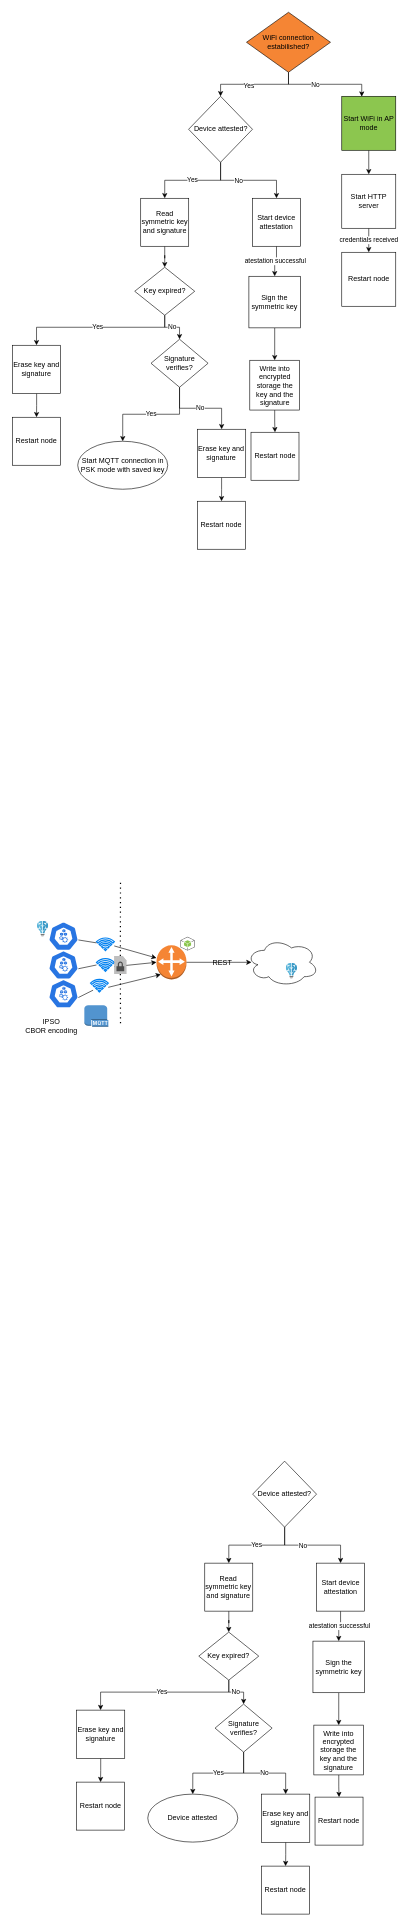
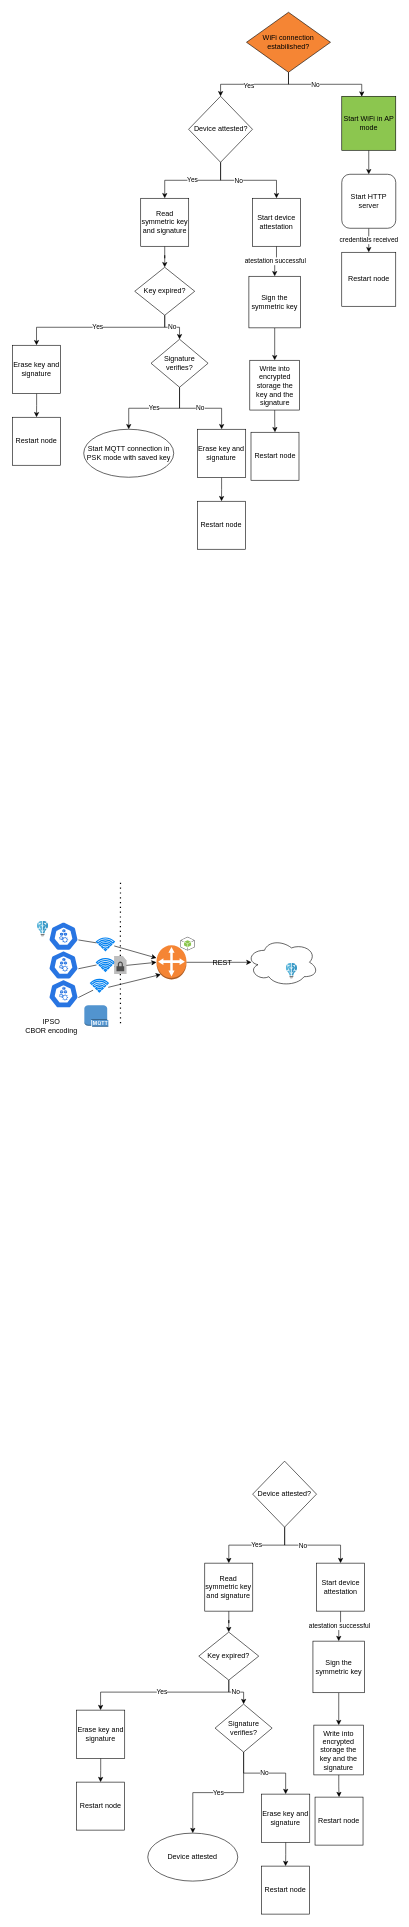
- <mxCell id="40" value="Start HTTP server" style="whiteSpace=wrap;html=1;aspect=fixed;" parent="1" vertex="1"><mxGeometry x="568.8" y="290" width="90" height="90" as="geometry" /></mxCell>
+ <mxCell id="40" value="Start HTTP server" style="whiteSpace=wrap;html=1;aspect=fixed;rounded=1;" parent="1" vertex="1"><mxGeometry x="568.8" y="290" width="90" height="90" as="geometry" /></mxCell>
- <mxCell id="42" value="Start MQTT connection in PSK mode with saved key" style="ellipse;whiteSpace=wrap;html=1;" parent="1" vertex="1"><mxGeometry x="128.7" y="735" width="150" height="80" as="geometry" /></mxCell>
+ <mxCell id="42" value="Start MQTT connection in PSK mode with saved key" style="ellipse;whiteSpace=wrap;html=1;" parent="1" vertex="1"><mxGeometry x="138.7" y="715" width="150" height="80" as="geometry" /></mxCell>
- <mxCell id="68" value="Device attested" style="ellipse;whiteSpace=wrap;html=1;" vertex="1" parent="1"><mxGeometry x="245.45" y="2990" width="150" height="80" as="geometry" /></mxCell>
+ <mxCell id="68" value="Device attested" style="ellipse;whiteSpace=wrap;html=1;" vertex="1" parent="1"><mxGeometry x="245.45" y="3055" width="150" height="80" as="geometry" /></mxCell>
